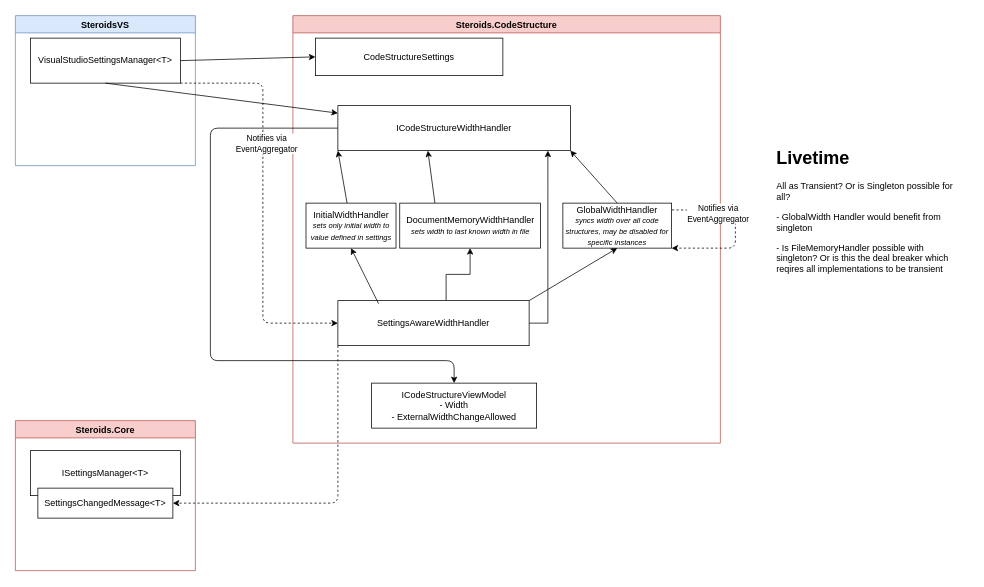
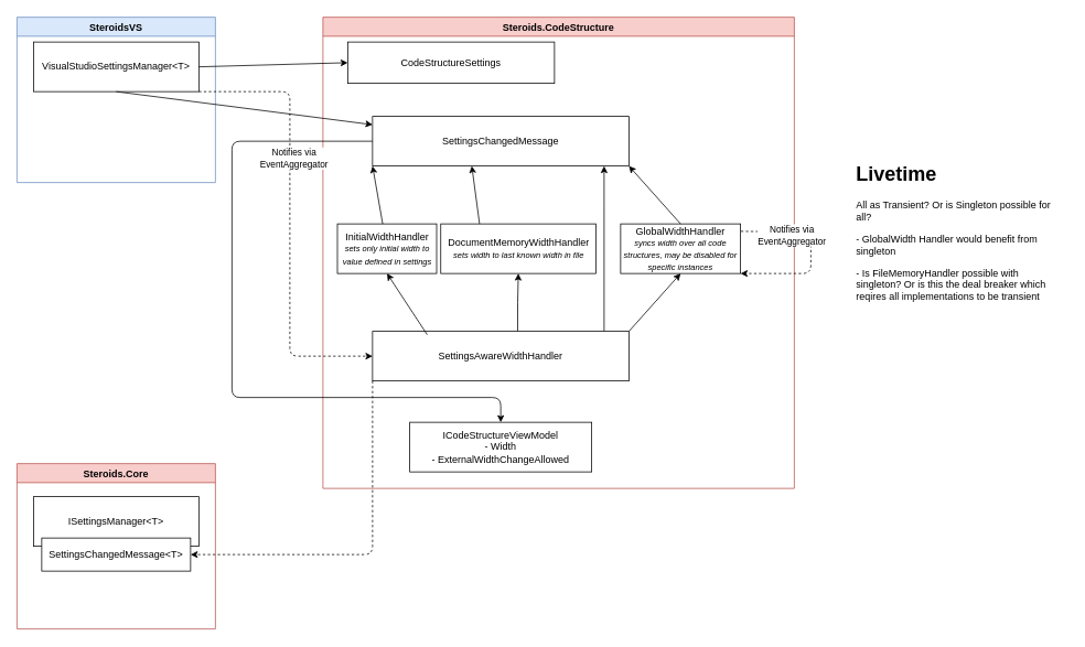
- <mxCell id="11" value="ICodeStructureWidthHandler" style="rounded=0;whiteSpace=wrap;html=1;" vertex="1" parent="7"><mxGeometry x="60" y="120" width="310" height="60" as="geometry" /></mxCell>
+ <mxCell id="11" value="SettingsChangedMessage" style="rounded=0;whiteSpace=wrap;html=1;" vertex="1" parent="7"><mxGeometry x="60" y="120" width="310" height="60" as="geometry" /></mxCell>
- <mxCell id="14" value="SettingsAwareWidthHandler" style="rounded=0;whiteSpace=wrap;html=1;" vertex="1" parent="7"><mxGeometry x="60" y="380" width="255" height="60" as="geometry" /></mxCell>
+ <mxCell id="14" value="SettingsAwareWidthHandler" style="rounded=0;whiteSpace=wrap;html=1;" vertex="1" parent="7"><mxGeometry x="60" y="380" width="310" height="60" as="geometry" /></mxCell>
